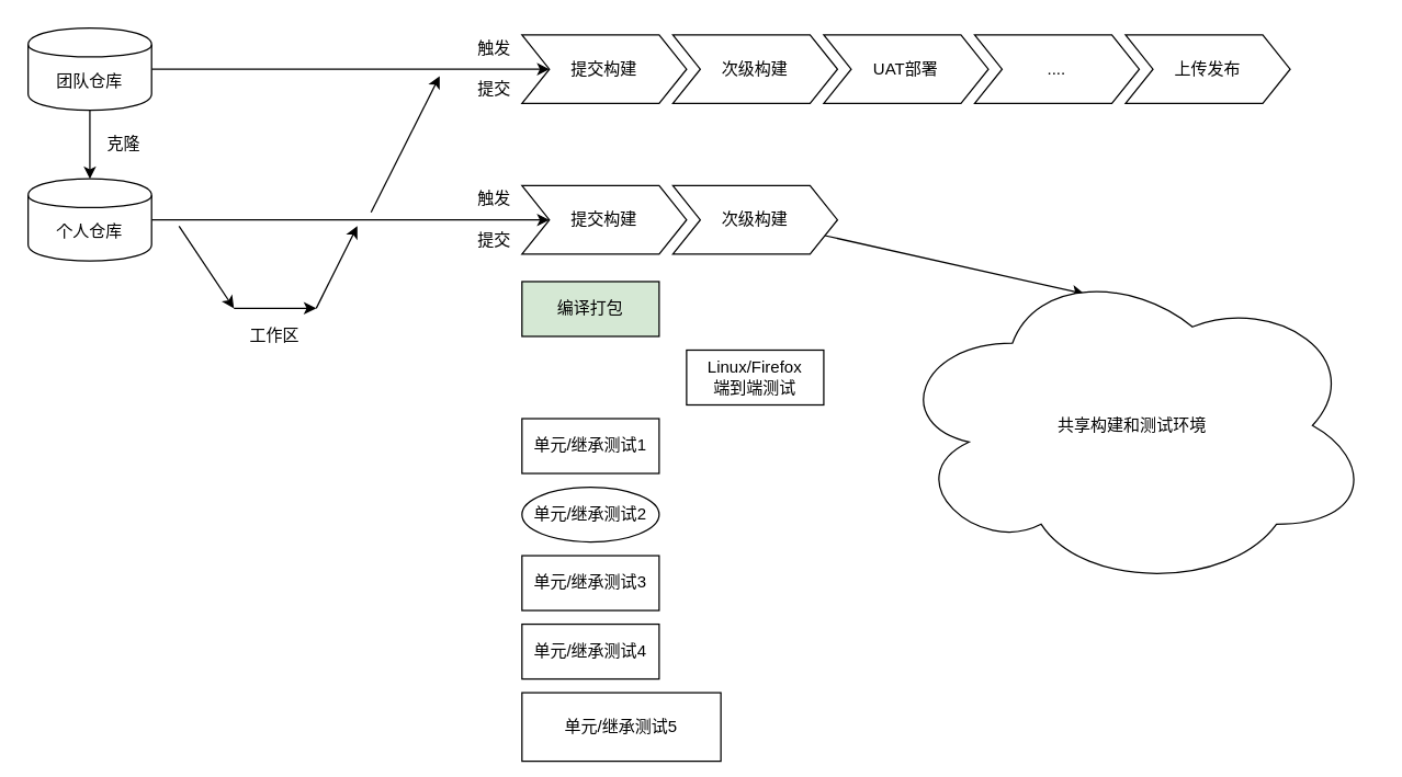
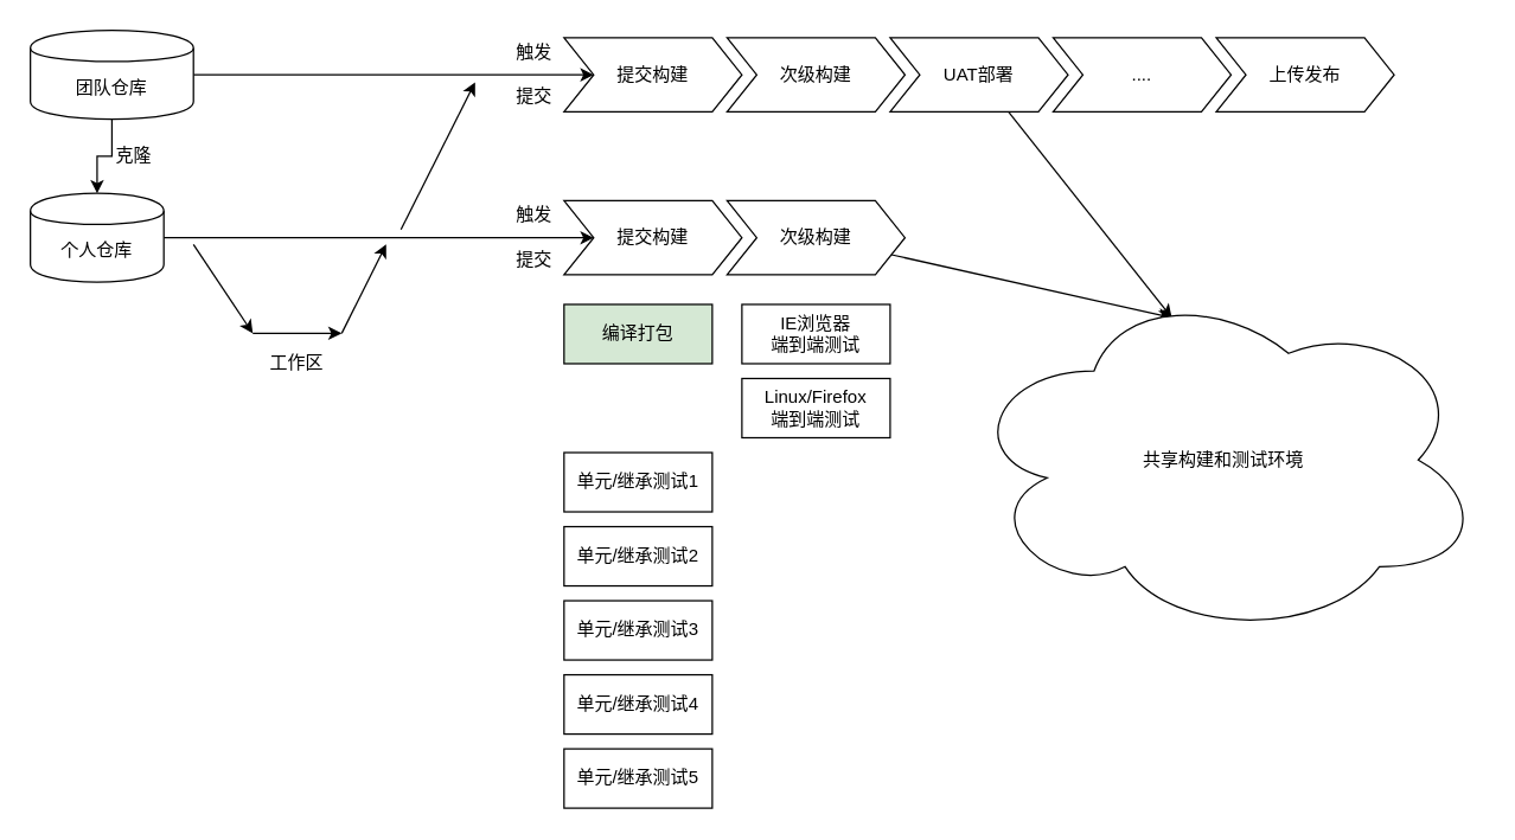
- <mxCell id="13" value="团队仓库" style="shape=cylinder;whiteSpace=wrap;html=1;boundedLbl=1;backgroundOutline=1;" parent="1" vertex="1"><mxGeometry x="20" y="20" width="90" height="60" as="geometry" /></mxCell>
+ <mxCell id="13" value="团队仓库" style="shape=cylinder;whiteSpace=wrap;html=1;boundedLbl=1;backgroundOutline=1;" parent="1" vertex="1"><mxGeometry x="20" y="20" width="110" height="60" as="geometry" /></mxCell>
+ <mxCell id="4" style="rounded=0;orthogonalLoop=1;jettySize=auto;html=1;entryX=0.4;entryY=0.1;entryDx=0;entryDy=0;entryPerimeter=0;" parent="1" source="5" target="25" edge="1"><mxGeometry relative="1" as="geometry" /></mxCell>
+ <mxCell id="32" value="IE浏览器&lt;br&gt;端到端测试" style="rounded=0;whiteSpace=wrap;html=1;" parent="1" vertex="1"><mxGeometry x="500" y="205" width="100" height="40" as="geometry" /></mxCell>
- <mxCell id="28" value="&lt;span style=&quot;white-space: normal&quot;&gt;单元/继承测试2&lt;/span&gt;" style="ellipse;whiteSpace=wrap;html=1;" parent="1" vertex="1"><mxGeometry x="380" y="355" width="100" height="40" as="geometry" /></mxCell>
+ <mxCell id="28" value="&lt;span style=&quot;white-space: normal&quot;&gt;单元/继承测试2&lt;/span&gt;" style="rounded=0;whiteSpace=wrap;html=1;" parent="1" vertex="1"><mxGeometry x="380" y="355" width="100" height="40" as="geometry" /></mxCell>
- <mxCell id="31" value="&lt;span style=&quot;white-space: normal&quot;&gt;单元/继承测试5&lt;/span&gt;" style="rounded=0;whiteSpace=wrap;html=1;" parent="1" vertex="1"><mxGeometry x="380" y="505" width="145" height="50" as="geometry" /></mxCell>
+ <mxCell id="31" value="&lt;span style=&quot;white-space: normal&quot;&gt;单元/继承测试5&lt;/span&gt;" style="rounded=0;whiteSpace=wrap;html=1;" parent="1" vertex="1"><mxGeometry x="380" y="505" width="100" height="40" as="geometry" /></mxCell>
